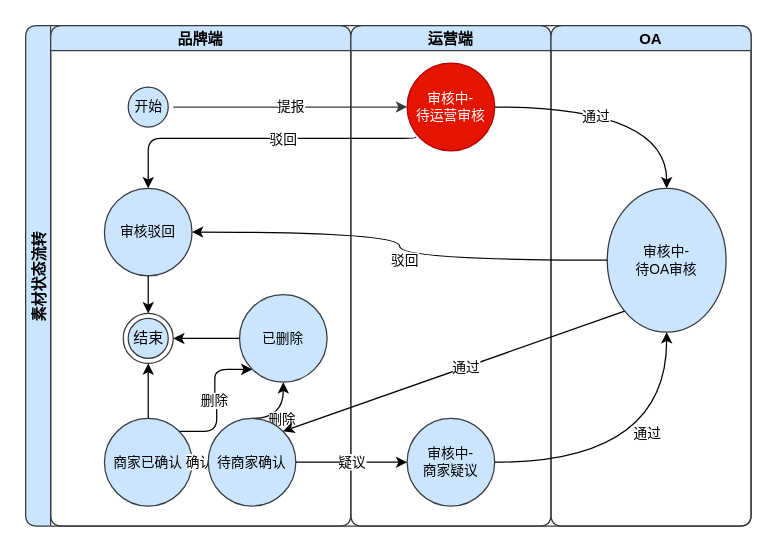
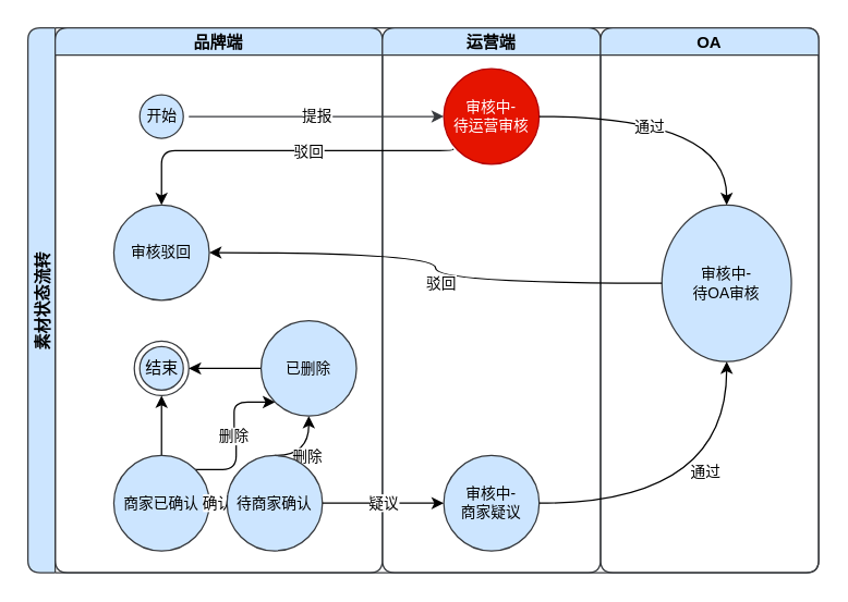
- <mxCell id="7" style="edgeStyle=orthogonalEdgeStyle;rounded=1;orthogonalLoop=1;jettySize=auto;html=1;curved=1;" edge="1" parent="3" source="6" target="5"><mxGeometry relative="1" as="geometry" /></mxCell>
- <mxCell id="33" style="edgeStyle=none;rounded=1;orthogonalLoop=1;jettySize=auto;html=1;exitX=0;exitY=1;exitDx=0;exitDy=0;entryX=1;entryY=0;entryDx=0;entryDy=0;fontSize=11;" edge="1" parent="2" source="22" target="14"><mxGeometry relative="1" as="geometry" /></mxCell>
- <mxCell id="34" value="通过" style="edgeLabel;html=1;align=center;verticalAlign=middle;resizable=0;points=[];fontSize=11;" vertex="1" connectable="0" parent="33"><mxGeometry x="-0.065" y="-1" relative="1" as="geometry"><mxPoint as="offset" /></mxGeometry></mxCell>
